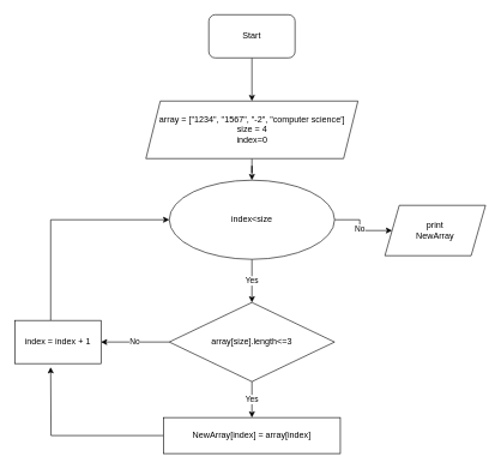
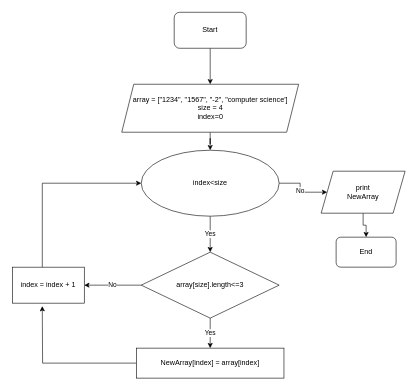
+ <mxCell id="16" value="" style="edgeStyle=orthogonalEdgeStyle;rounded=0;orthogonalLoop=1;jettySize=auto;html=1;" edge="1" parent="1" source="17" target="18"><mxGeometry relative="1" as="geometry" /></mxCell>
+ <mxCell id="18" value="End" style="rounded=1;whiteSpace=wrap;html=1;" vertex="1" parent="1"><mxGeometry x="560" y="395" width="100" height="50" as="geometry" /></mxCell>
